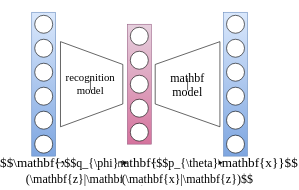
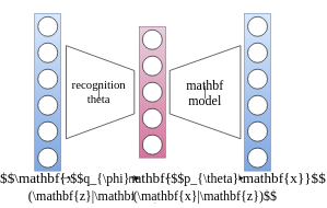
- <mxCell id="29" value="&lt;font style=&quot;font-size: 18px&quot;&gt;&lt;span style=&quot;background-color: rgb(255 , 255 , 255)&quot;&gt;recognition&lt;br&gt;&lt;/span&gt;model&lt;/font&gt;" style="text;html=1;strokeColor=none;fillColor=none;align=center;verticalAlign=middle;whiteSpace=wrap;rounded=0;fontFamily=Times New Roman;" parent="1" vertex="1"><mxGeometry x="98" y="130" width="40" height="20" as="geometry" /></mxCell>
+ <mxCell id="29" value="&lt;font style=&quot;font-size: 18px&quot;&gt;&lt;span style=&quot;background-color: rgb(255 , 255 , 255)&quot;&gt;recognition&lt;br&gt;&lt;/span&gt;theta&lt;/font&gt;" style="text;html=1;strokeColor=none;fillColor=none;align=center;verticalAlign=middle;whiteSpace=wrap;rounded=0;fontFamily=Times New Roman;" parent="1" vertex="1"><mxGeometry x="98" y="130" width="40" height="20" as="geometry" /></mxCell>
